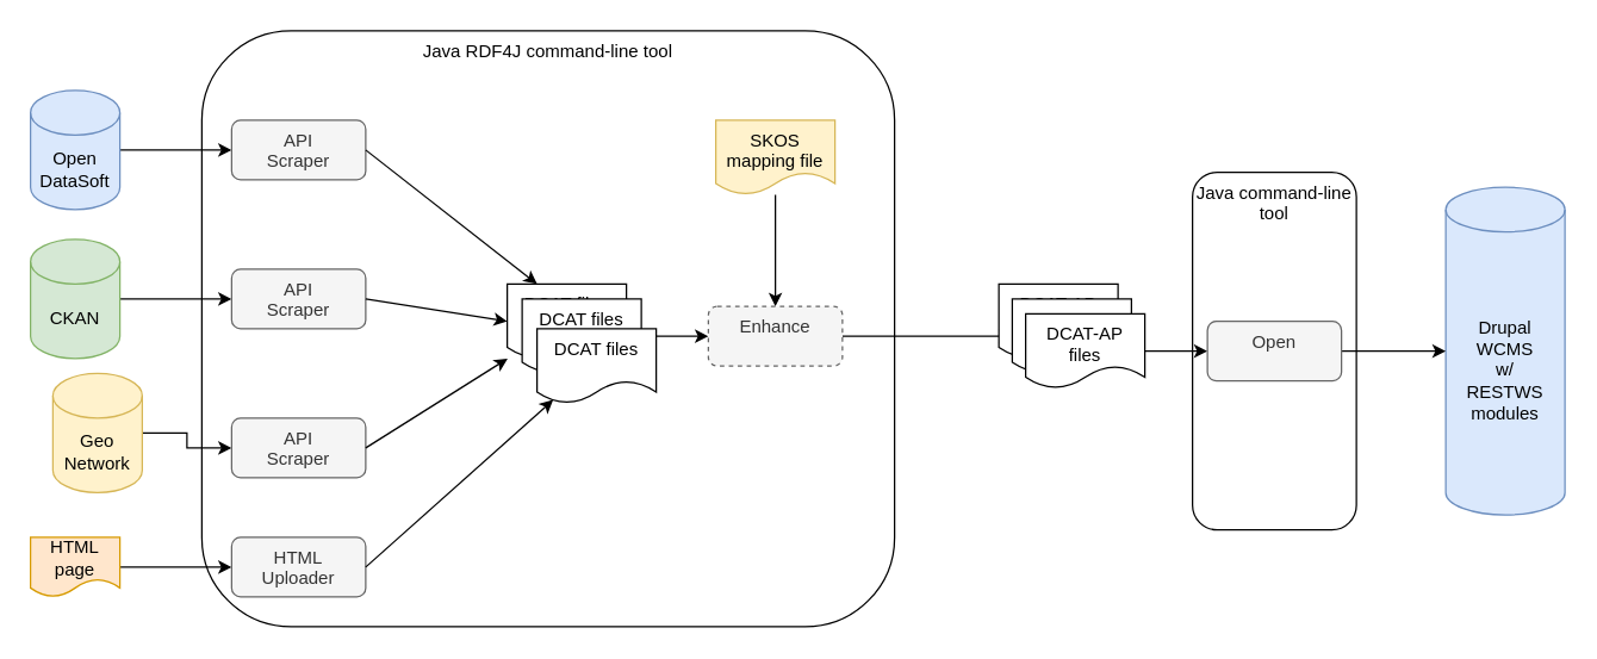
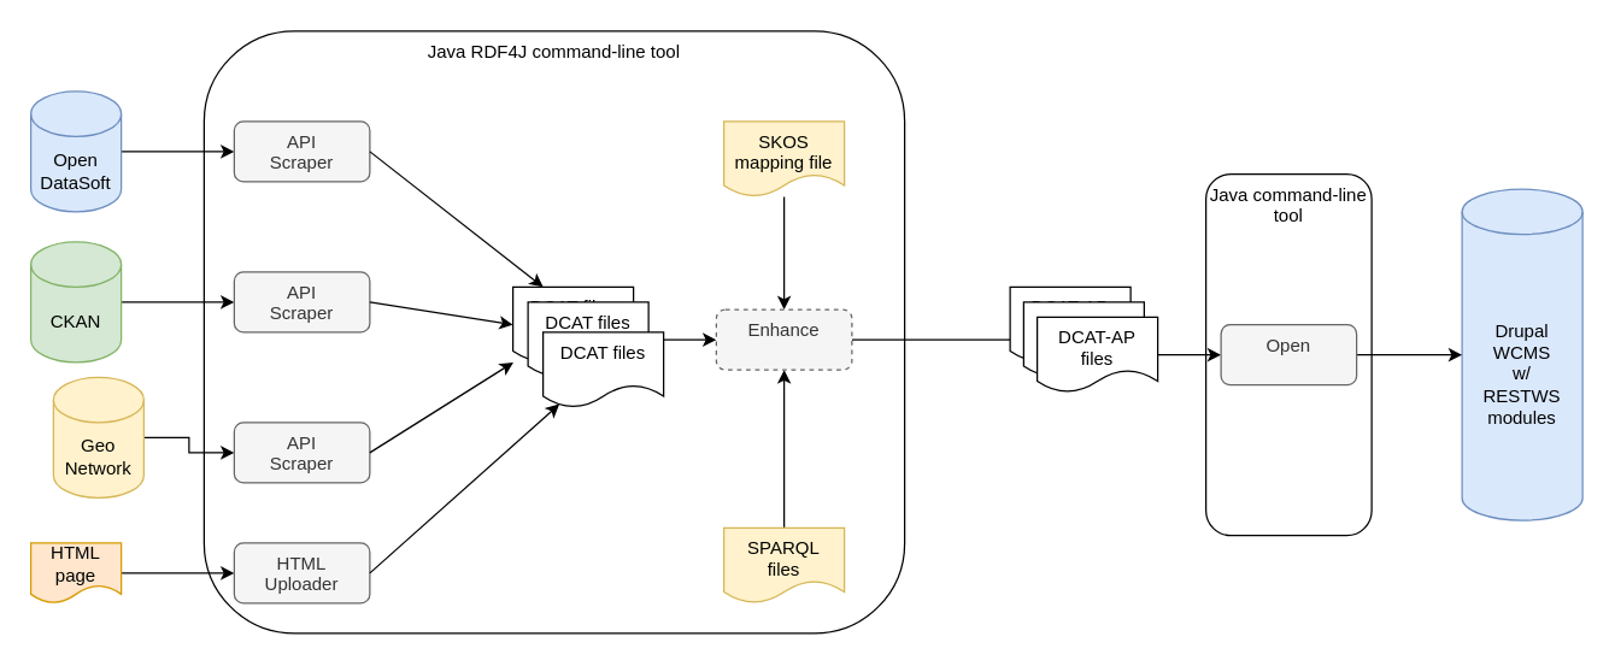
+ <mxCell id="26" value="" style="edgeStyle=orthogonalEdgeStyle;rounded=0;orthogonalLoop=1;jettySize=auto;html=1;" edge="1" parent="1" source="27" target="29"><mxGeometry relative="1" as="geometry" /></mxCell>
+ <mxCell id="27" value="SPARQL&lt;br&gt;files" style="shape=document;whiteSpace=wrap;html=1;boundedLbl=1;verticalAlign=top;fillColor=#fff2cc;strokeColor=#d6b656;" vertex="1" parent="1"><mxGeometry x="480" y="350" width="80" height="50" as="geometry" /></mxCell>
